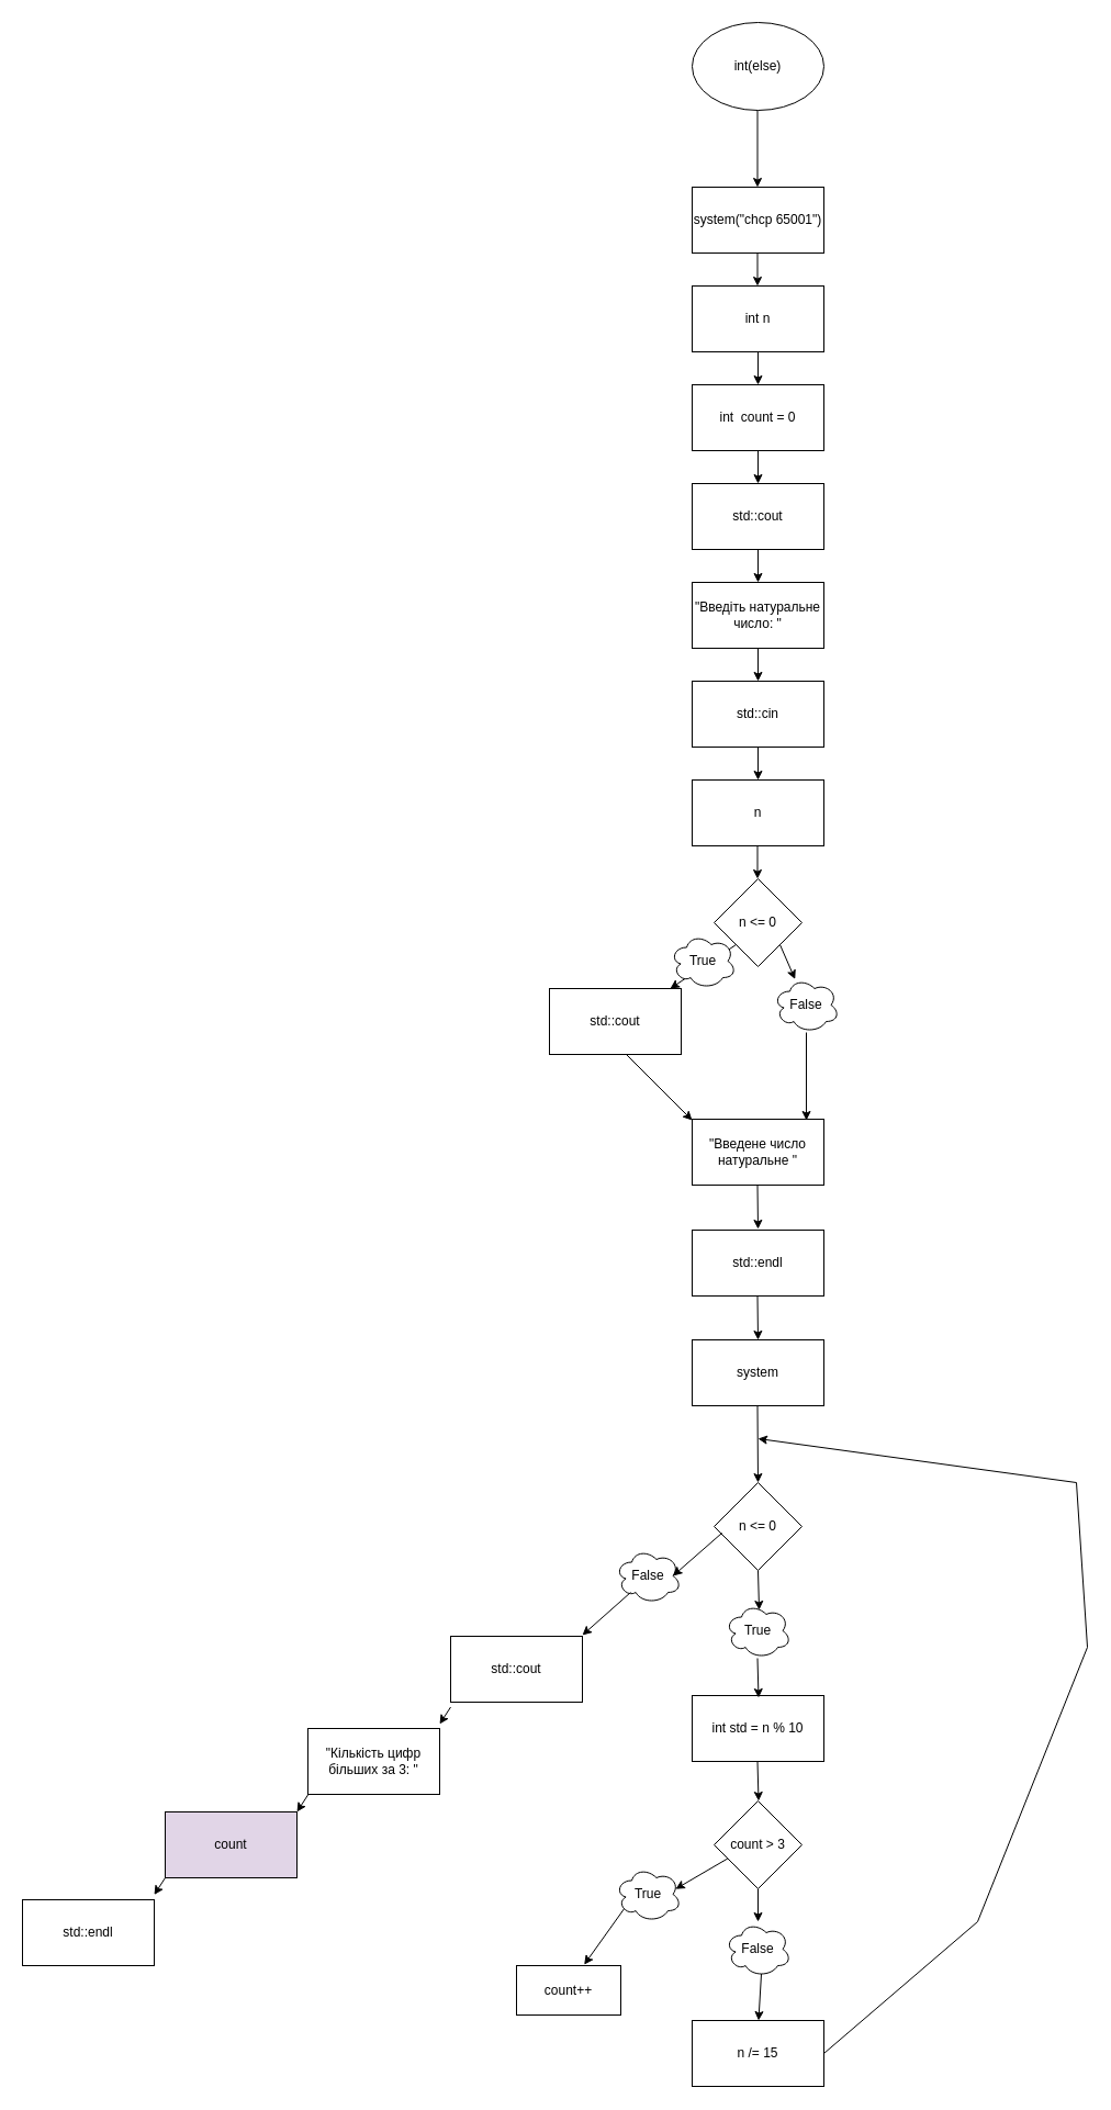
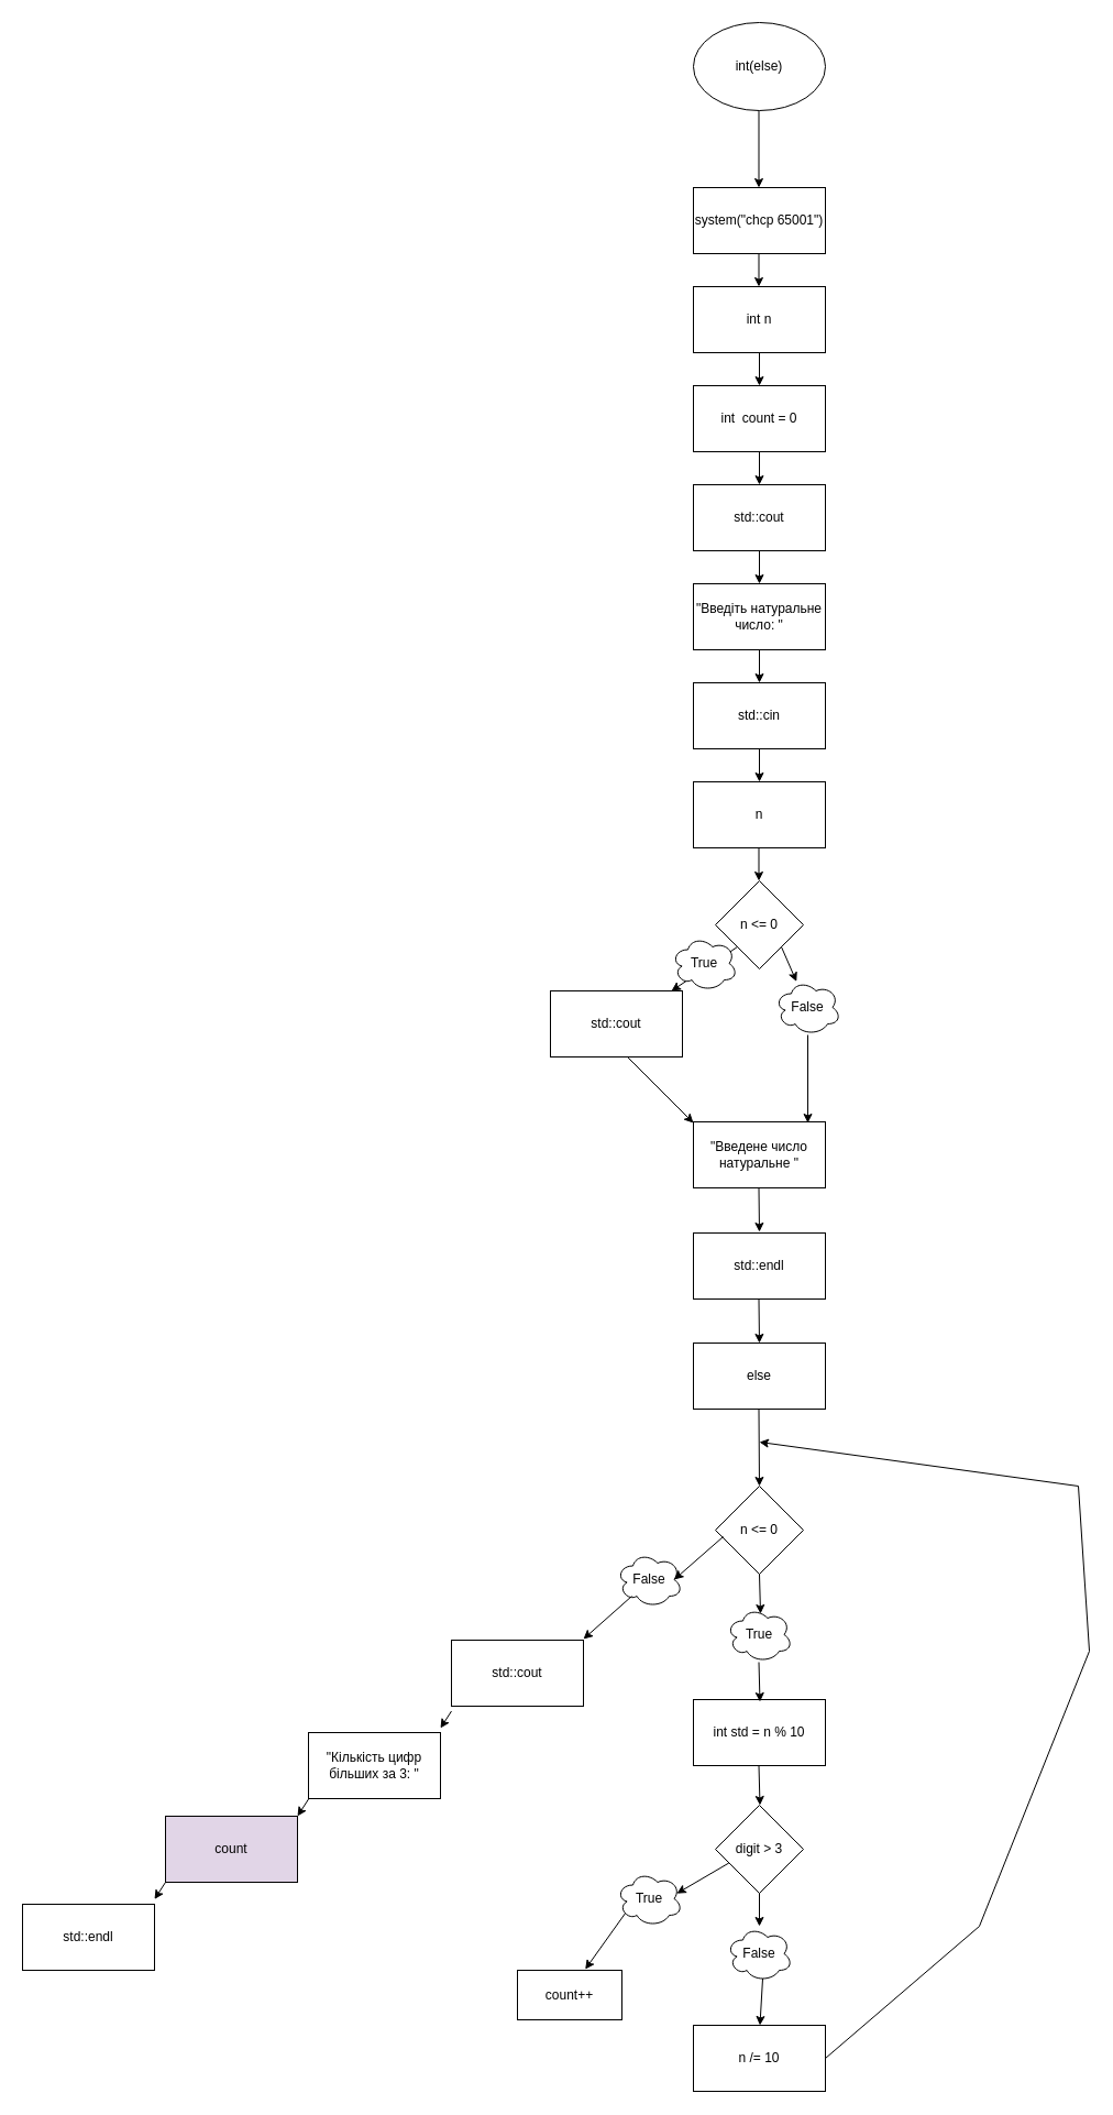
- <mxCell id="28" value="system" style="rounded=0;whiteSpace=wrap;html=1;" vertex="1" parent="1"><mxGeometry x="630" y="1220" width="120" height="60" as="geometry" /></mxCell>
+ <mxCell id="28" value="else" style="rounded=0;whiteSpace=wrap;html=1;" vertex="1" parent="1"><mxGeometry x="630" y="1220" width="120" height="60" as="geometry" /></mxCell>
- <mxCell id="38" value="count &amp;gt; 3" style="rhombus;whiteSpace=wrap;html=1;" vertex="1" parent="1"><mxGeometry x="650" y="1640" width="80" height="80" as="geometry" /></mxCell>
+ <mxCell id="38" value="digit &amp;gt; 3" style="rhombus;whiteSpace=wrap;html=1;" vertex="1" parent="1"><mxGeometry x="650" y="1640" width="80" height="80" as="geometry" /></mxCell>
- <mxCell id="41" value="n /= 15" style="rounded=0;whiteSpace=wrap;html=1;" vertex="1" parent="1"><mxGeometry x="630" y="1840" width="120" height="60" as="geometry" /></mxCell>
+ <mxCell id="41" value="n /= 10" style="rounded=0;whiteSpace=wrap;html=1;" vertex="1" parent="1"><mxGeometry x="630" y="1840" width="120" height="60" as="geometry" /></mxCell>
